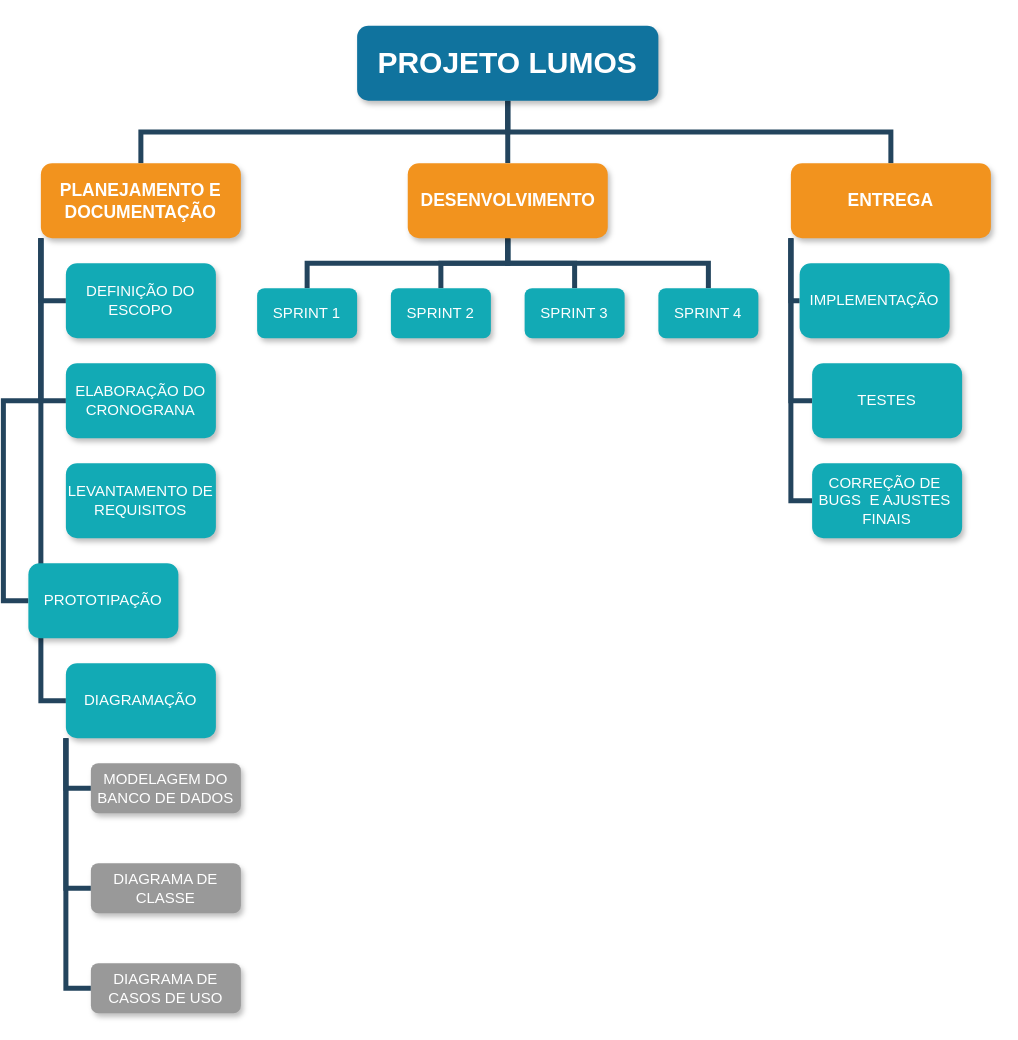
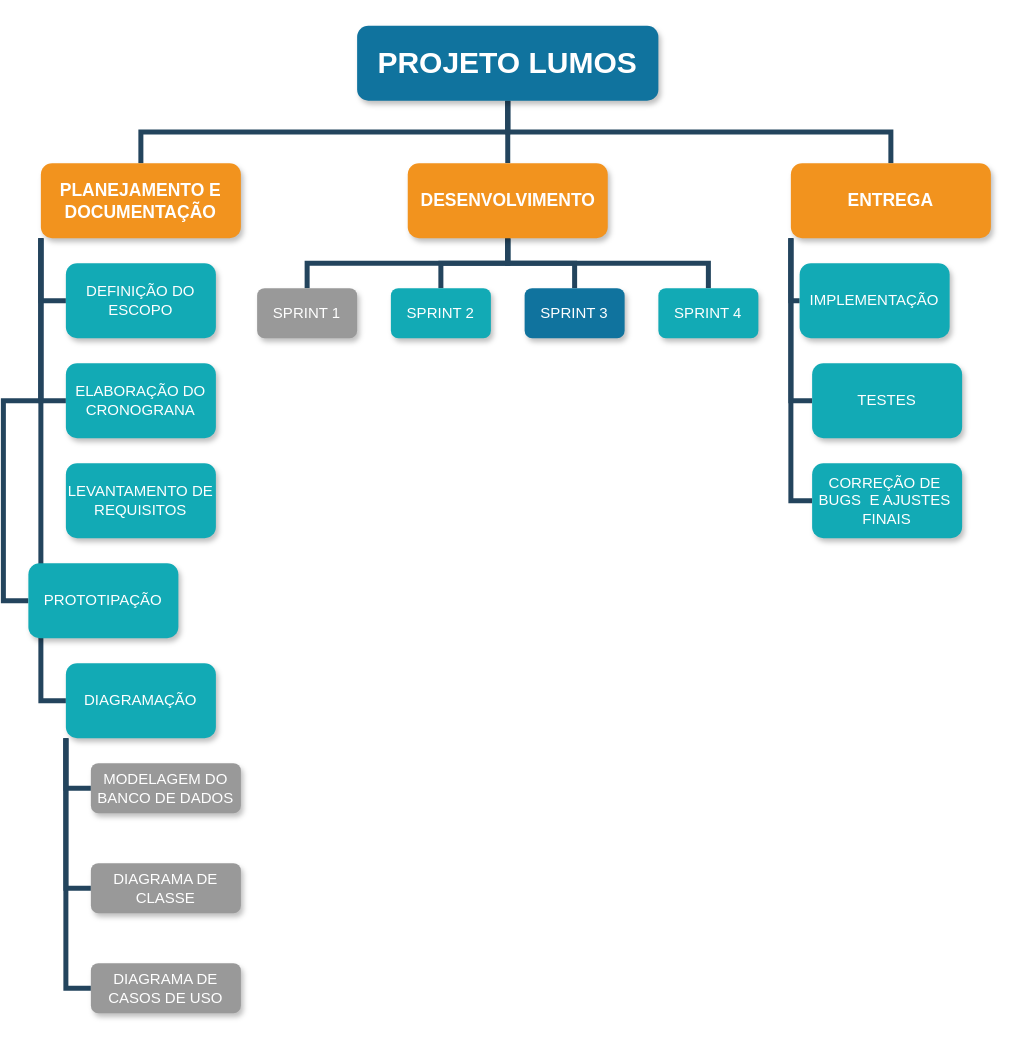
- <mxCell id="28" value="SPRINT 1" style="rounded=1;whiteSpace=wrap;html=1;fillColor=#12AAB5;strokeColor=none;fontColor=#FFFFFF;shadow=1;" parent="1" vertex="1"><mxGeometry x="203" y="230" width="80" height="40" as="geometry" /></mxCell>
+ <mxCell id="28" value="SPRINT 1" style="rounded=1;whiteSpace=wrap;html=1;fillColor=#999999;strokeColor=none;fontColor=#FFFFFF;shadow=1;" parent="1" vertex="1"><mxGeometry x="203" y="230" width="80" height="40" as="geometry" /></mxCell>
- <mxCell id="30" value="SPRINT 3" style="rounded=1;whiteSpace=wrap;html=1;fillColor=#12AAB5;strokeColor=none;fontColor=#FFFFFF;shadow=1;" parent="1" vertex="1"><mxGeometry x="417" y="230" width="80" height="40" as="geometry" /></mxCell>
+ <mxCell id="30" value="SPRINT 3" style="rounded=1;whiteSpace=wrap;html=1;fillColor=#10739e;strokeColor=none;fontColor=#FFFFFF;shadow=1;" parent="1" vertex="1"><mxGeometry x="417" y="230" width="80" height="40" as="geometry" /></mxCell>
